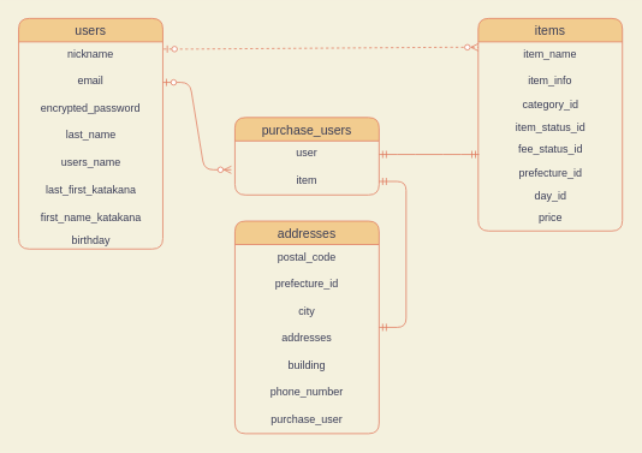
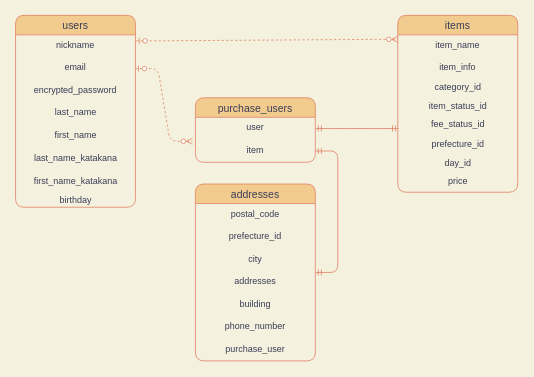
- <mxCell id="14" value="" style="edgeStyle=entityRelationEdgeStyle;fontSize=12;html=1;endArrow=ERzeroToMany;startArrow=ERzeroToOne;entryX=-0.025;entryY=0.067;entryDx=0;entryDy=0;entryPerimeter=0;strokeColor=#E07A5F;fontColor=#393C56;labelBackgroundColor=#F4F1DE;" parent="1" source="28" target="4" edge="1"><mxGeometry width="100" height="100" relative="1" as="geometry"><mxPoint x="150" y="-30" as="sourcePoint" /><mxPoint x="100" y="10" as="targetPoint" /></mxGeometry></mxCell>
+ <mxCell id="14" value="" style="edgeStyle=entityRelationEdgeStyle;fontSize=12;html=1;endArrow=ERzeroToMany;startArrow=ERzeroToOne;entryX=-0.025;entryY=0.067;entryDx=0;entryDy=0;entryPerimeter=0;strokeColor=#E07A5F;fontColor=#393C56;labelBackgroundColor=#F4F1DE;dashed=1;" parent="1" source="28" target="4" edge="1"><mxGeometry width="100" height="100" relative="1" as="geometry"><mxPoint x="150" y="-30" as="sourcePoint" /><mxPoint x="100" y="10" as="targetPoint" /></mxGeometry></mxCell>
- <mxCell id="31" value="users_name" style="text;html=1;resizable=0;autosize=1;align=center;verticalAlign=middle;points=[];fillColor=none;strokeColor=none;sketch=0;fontColor=#393C56;rounded=1;spacingBottom=4;spacingTop=2;" parent="26" vertex="1"><mxGeometry y="146" width="160" height="30" as="geometry" /></mxCell>
+ <mxCell id="31" value="first_name" style="text;html=1;resizable=0;autosize=1;align=center;verticalAlign=middle;points=[];fillColor=none;strokeColor=none;sketch=0;fontColor=#393C56;rounded=1;spacingBottom=4;spacingTop=2;" parent="26" vertex="1"><mxGeometry y="146" width="160" height="30" as="geometry" /></mxCell>
- <mxCell id="32" value="last_first_katakana" style="text;html=1;resizable=0;autosize=1;align=center;verticalAlign=middle;points=[];fillColor=none;strokeColor=none;sketch=0;fontColor=#393C56;rounded=1;spacingBottom=4;spacingTop=3;" parent="26" vertex="1"><mxGeometry y="176" width="160" height="30" as="geometry" /></mxCell>
+ <mxCell id="32" value="last_name_katakana" style="text;html=1;resizable=0;autosize=1;align=center;verticalAlign=middle;points=[];fillColor=none;strokeColor=none;sketch=0;fontColor=#393C56;rounded=1;spacingBottom=4;spacingTop=3;" parent="26" vertex="1"><mxGeometry y="176" width="160" height="30" as="geometry" /></mxCell>
